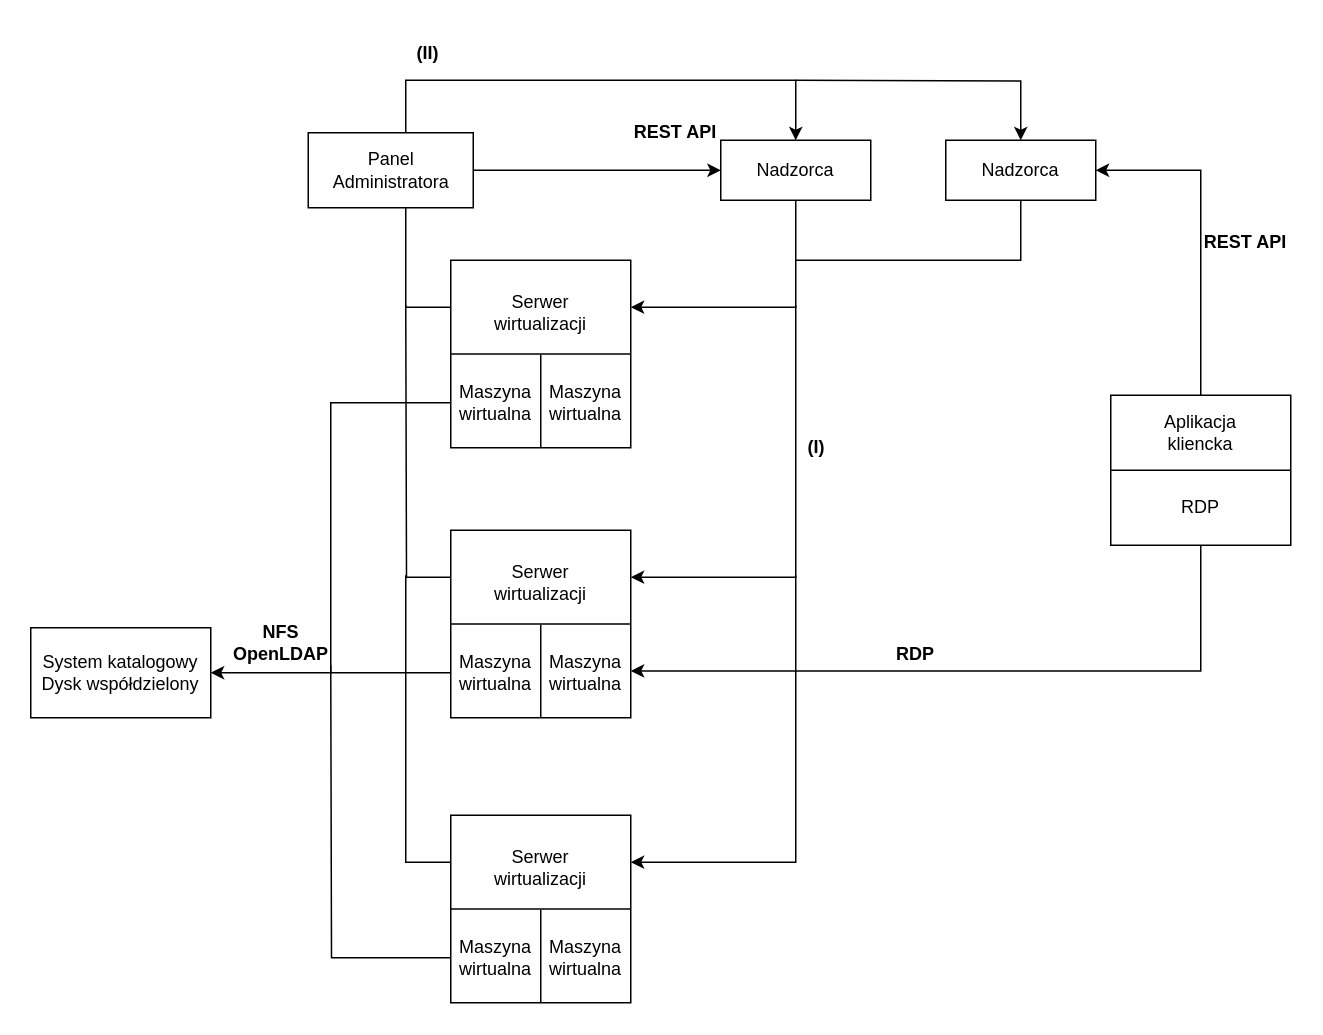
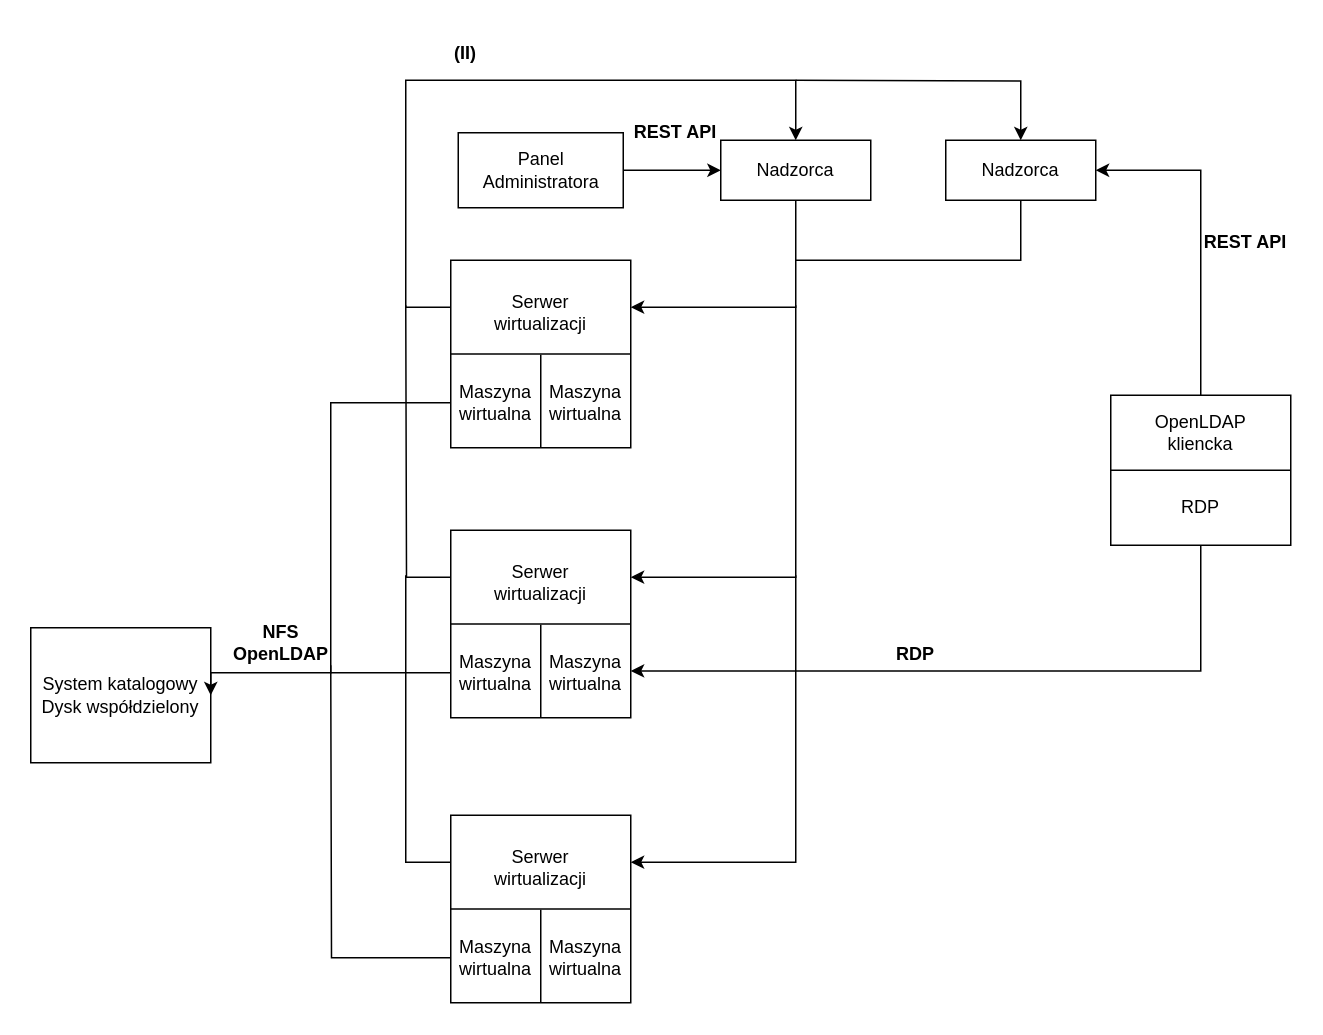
- <mxCell id="51" value="&lt;b&gt;(II)&lt;/b&gt;" style="text;html=1;strokeColor=none;fillColor=none;align=center;verticalAlign=middle;whiteSpace=wrap;rounded=0;" vertex="1" parent="1"><mxGeometry x="255" y="20" width="60" height="30" as="geometry" /></mxCell>
+ <mxCell id="51" value="&lt;b&gt;(II)&lt;/b&gt;" style="text;html=1;strokeColor=none;fillColor=none;align=center;verticalAlign=middle;whiteSpace=wrap;rounded=0;" vertex="1" parent="1"><mxGeometry x="280" y="20" width="60" height="30" as="geometry" /></mxCell>
- <mxCell id="37" value="Panel&lt;br&gt;Administratora" style="html=1;" parent="1" vertex="1"><mxGeometry x="205" y="88" width="110" height="50" as="geometry" /></mxCell>
+ <mxCell id="37" value="Panel&lt;br&gt;Administratora" style="html=1;" parent="1" vertex="1"><mxGeometry x="305" y="88" width="110" height="50" as="geometry" /></mxCell>
- <mxCell id="29" value="Aplikacja kliencka" style="text;html=1;strokeColor=none;fillColor=none;align=center;verticalAlign=middle;whiteSpace=wrap;rounded=0;" parent="1" vertex="1"><mxGeometry x="770" y="273" width="60" height="30" as="geometry" /></mxCell>
+ <mxCell id="29" value="OpenLDAP kliencka" style="text;html=1;strokeColor=none;fillColor=none;align=center;verticalAlign=middle;whiteSpace=wrap;rounded=0;" parent="1" vertex="1"><mxGeometry x="770" y="273" width="60" height="30" as="geometry" /></mxCell>
- <mxCell id="50" value="&lt;b&gt;(I)&lt;/b&gt;" style="text;html=1;strokeColor=none;fillColor=none;align=center;verticalAlign=middle;whiteSpace=wrap;rounded=0;" vertex="1" parent="1"><mxGeometry x="514" y="283" width="60" height="30" as="geometry" /></mxCell>
- <mxCell id="38" value="System katalogowy&lt;br&gt;Dysk współdzielony" style="rounded=0;whiteSpace=wrap;html=1;" parent="1" vertex="1"><mxGeometry x="20" y="418" width="120" height="60" as="geometry" /></mxCell>
+ <mxCell id="38" value="System katalogowy&lt;br&gt;Dysk współdzielony" style="rounded=0;whiteSpace=wrap;html=1;" parent="1" vertex="1"><mxGeometry x="20" y="418" width="120" height="90" as="geometry" /></mxCell>
